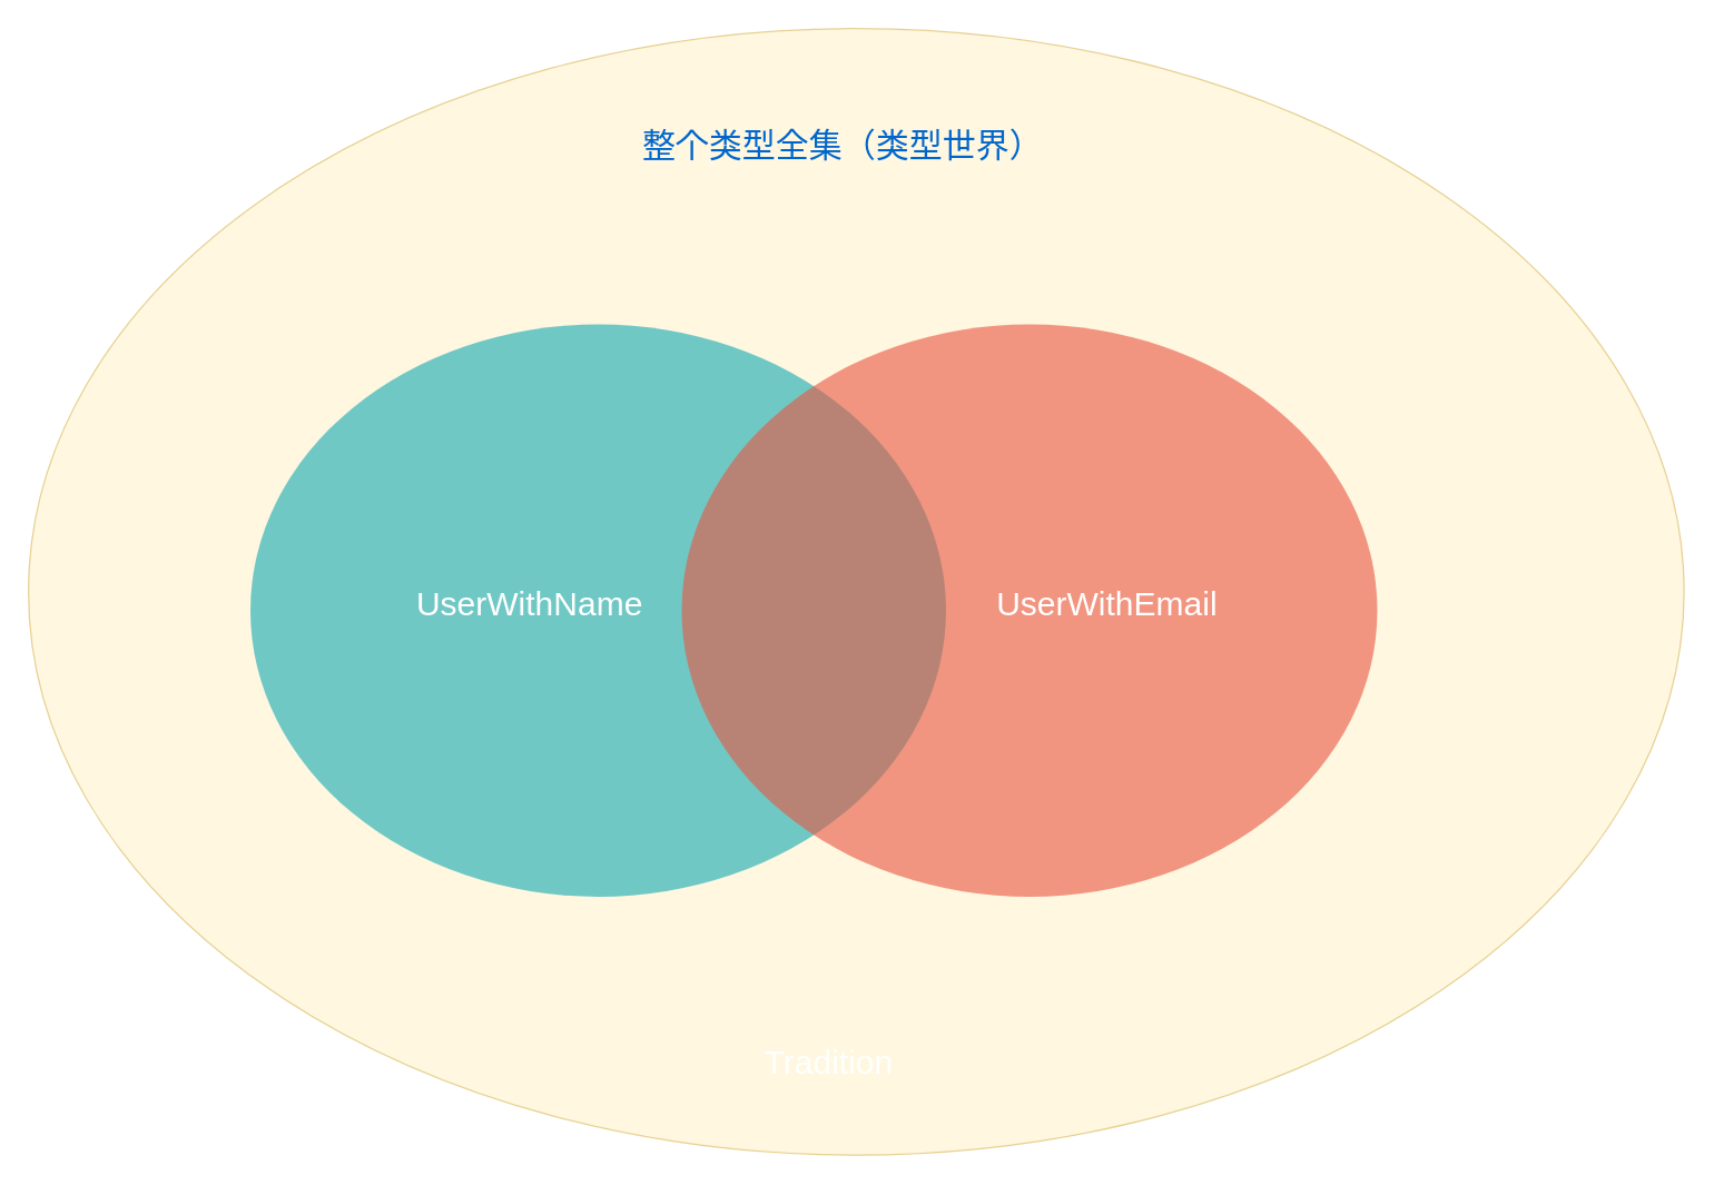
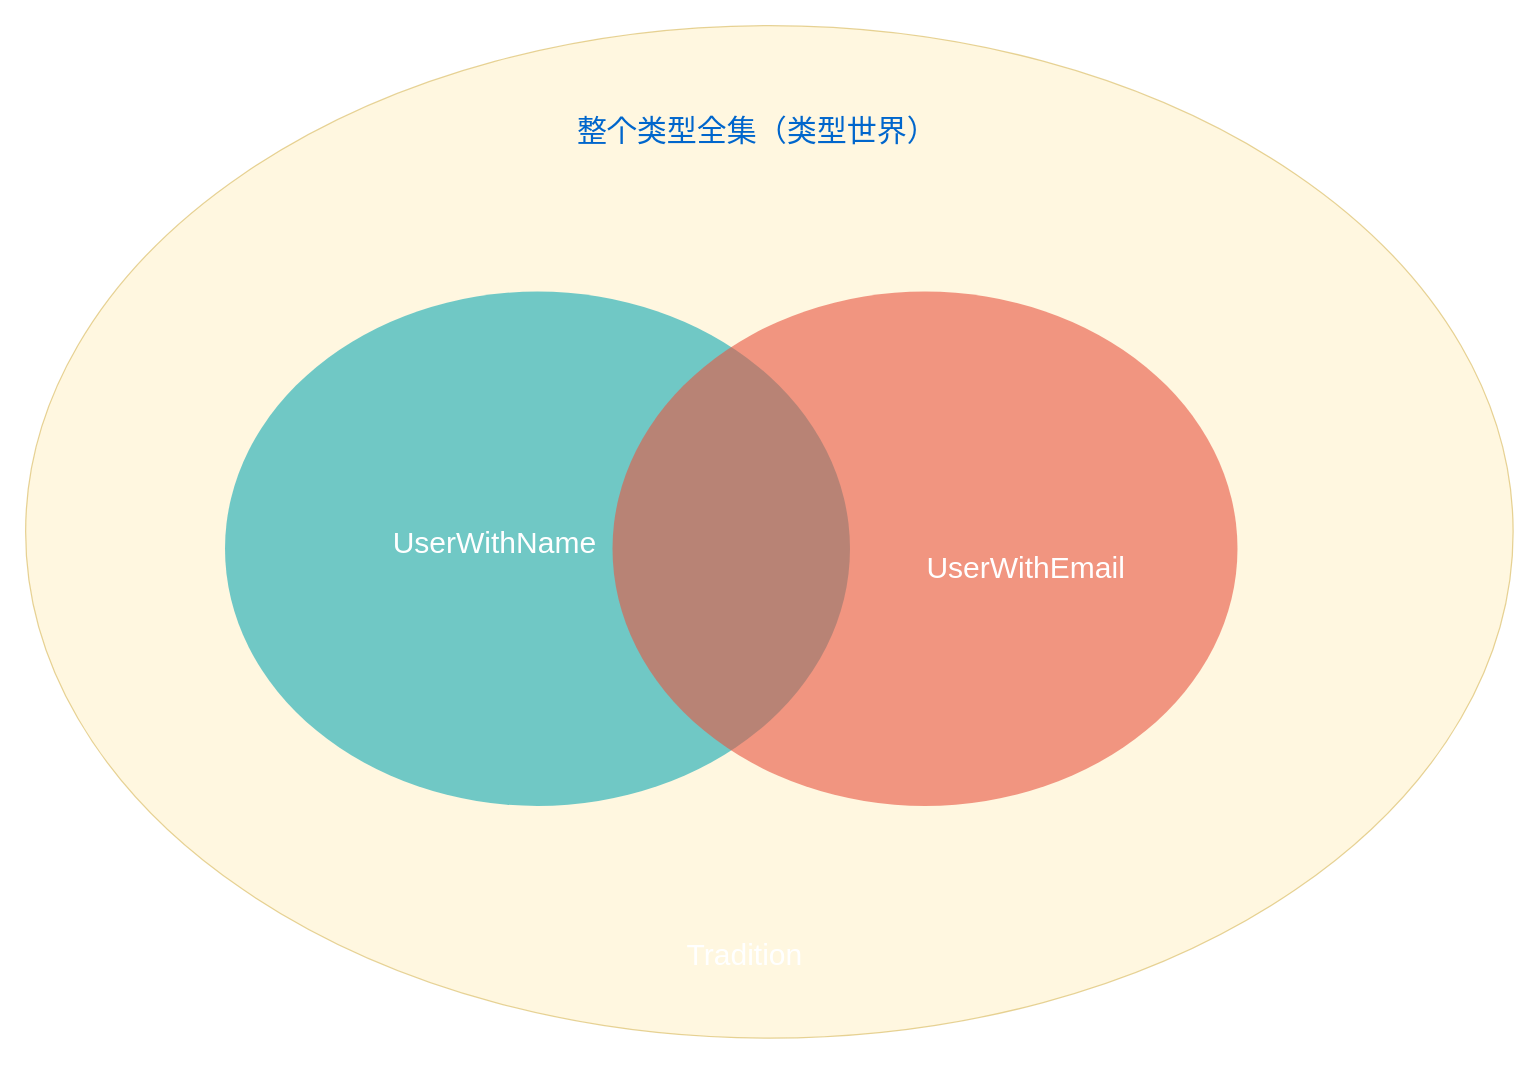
- <mxCell id="5" value="UserWithName" style="text;fontSize=24;align=center;verticalAlign=middle;html=1;fontColor=#FFFFFF;" parent="1" vertex="1"><mxGeometry x="284.5" y="398.5" width="190" height="70" as="geometry" /></mxCell>
+ <mxCell id="5" value="UserWithName" style="text;fontSize=24;align=center;verticalAlign=middle;html=1;fontColor=#FFFFFF;" parent="1" vertex="1"><mxGeometry x="299.5" y="398.5" width="190" height="70" as="geometry" /></mxCell>
- <mxCell id="6" value="UserWithEmail" style="text;fontSize=24;align=center;verticalAlign=middle;html=1;fontColor=#FFFFFF;" parent="1" vertex="1"><mxGeometry x="699.5" y="398.5" width="190" height="70" as="geometry" /></mxCell>
+ <mxCell id="6" value="UserWithEmail" style="text;fontSize=24;align=center;verticalAlign=middle;html=1;fontColor=#FFFFFF;" parent="1" vertex="1"><mxGeometry x="724.5" y="418.5" width="190" height="70" as="geometry" /></mxCell>
